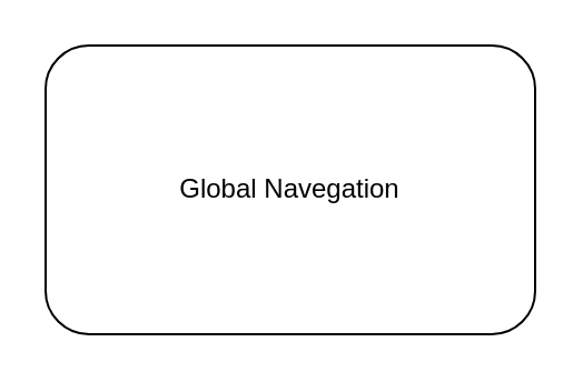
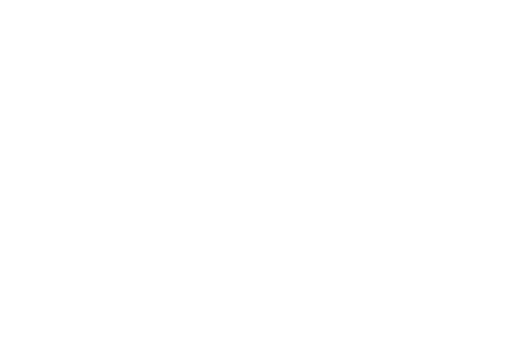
- <mxCell id="2" value="Global Navegation" style="rounded=1;whiteSpace=wrap;html=1;" vertex="1" parent="1"><mxGeometry x="20" y="20" width="220" height="130" as="geometry" /></mxCell>
